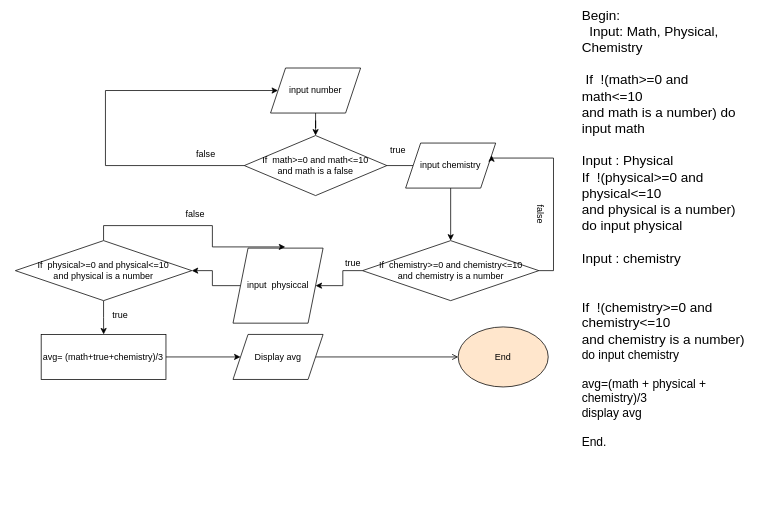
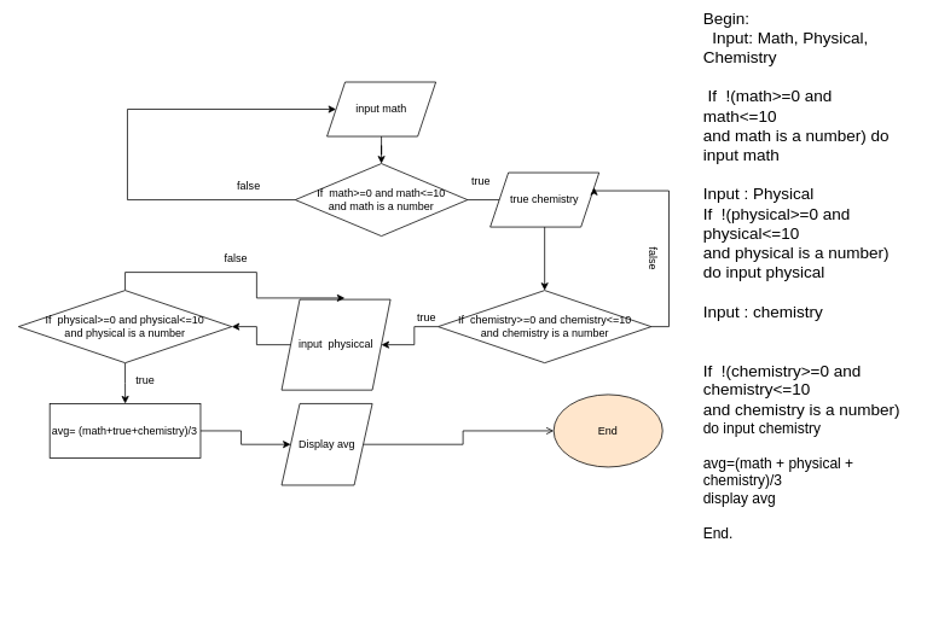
- <mxCell id="3" value="input number" style="shape=parallelogram;perimeter=parallelogramPerimeter;whiteSpace=wrap;html=1;fixedSize=1;" vertex="1" parent="1"><mxGeometry x="360" y="90" width="120" height="60" as="geometry" /></mxCell>
+ <mxCell id="3" value="input math" style="shape=parallelogram;perimeter=parallelogramPerimeter;whiteSpace=wrap;html=1;fixedSize=1;" vertex="1" parent="1"><mxGeometry x="360" y="90" width="120" height="60" as="geometry" /></mxCell>
- <mxCell id="6" value="If&amp;nbsp; math&amp;gt;=0 and math&amp;lt;=10&lt;br&gt;and math is a false" style="rhombus;whiteSpace=wrap;html=1;" vertex="1" parent="1"><mxGeometry x="325" y="180" width="190" height="80" as="geometry" /></mxCell>
+ <mxCell id="6" value="If&amp;nbsp; math&amp;gt;=0 and math&amp;lt;=10&lt;br&gt;and math is a number" style="rhombus;whiteSpace=wrap;html=1;" vertex="1" parent="1"><mxGeometry x="325" y="180" width="190" height="80" as="geometry" /></mxCell>
- <mxCell id="10" value="input chemistry" style="shape=parallelogram;perimeter=parallelogramPerimeter;whiteSpace=wrap;html=1;fixedSize=1;" vertex="1" parent="1"><mxGeometry x="540" y="190" width="120" height="60" as="geometry" /></mxCell>
+ <mxCell id="10" value="true chemistry" style="shape=parallelogram;perimeter=parallelogramPerimeter;whiteSpace=wrap;html=1;fixedSize=1;" vertex="1" parent="1"><mxGeometry x="540" y="190" width="120" height="60" as="geometry" /></mxCell>
- <mxCell id="25" value="Display avg" style="shape=parallelogram;perimeter=parallelogramPerimeter;whiteSpace=wrap;html=1;fixedSize=1;" vertex="1" parent="1"><mxGeometry x="310" y="445" width="120" height="60" as="geometry" /></mxCell>
+ <mxCell id="25" value="Display avg" style="shape=parallelogram;perimeter=parallelogramPerimeter;whiteSpace=wrap;html=1;fixedSize=1;" vertex="1" parent="1"><mxGeometry x="310" y="445" width="100" height="90" as="geometry" /></mxCell>
